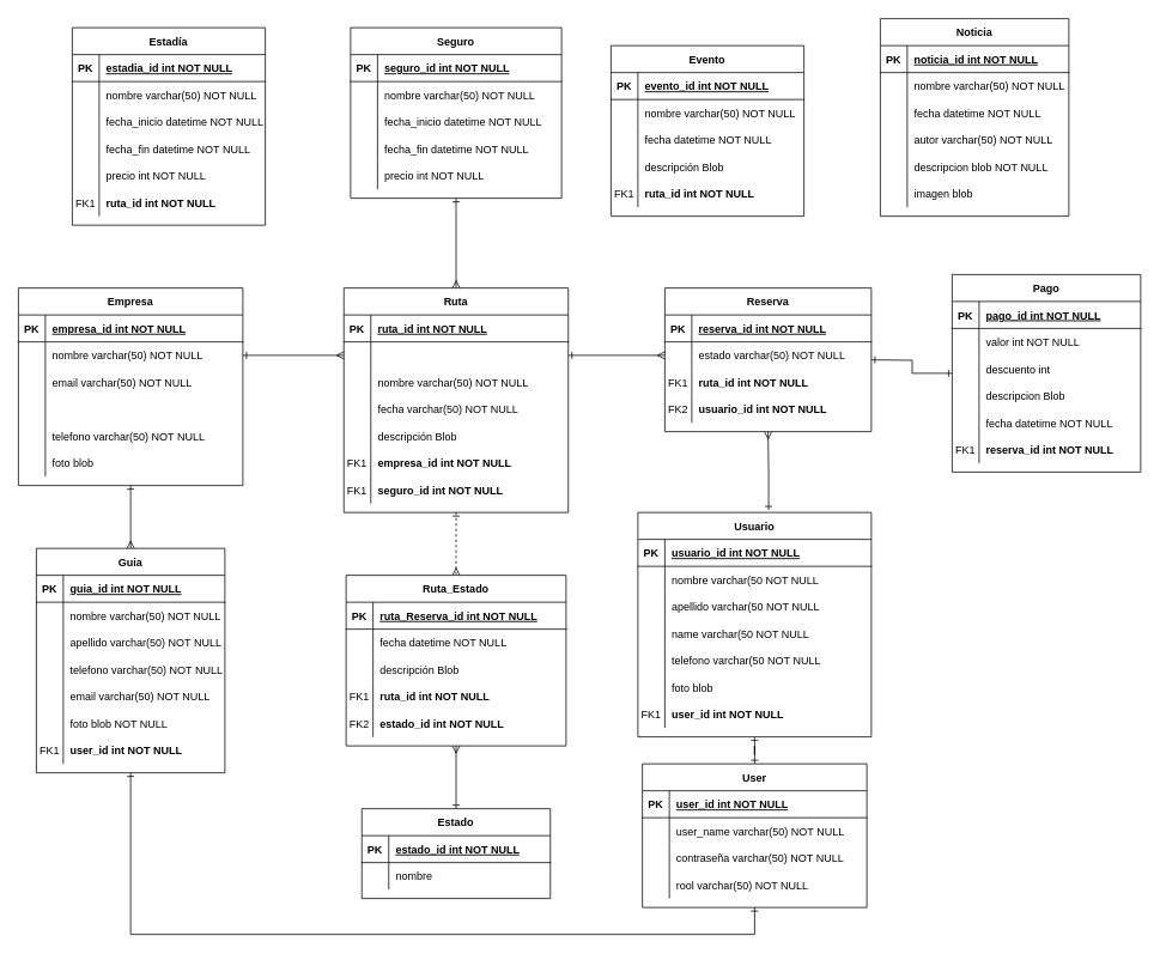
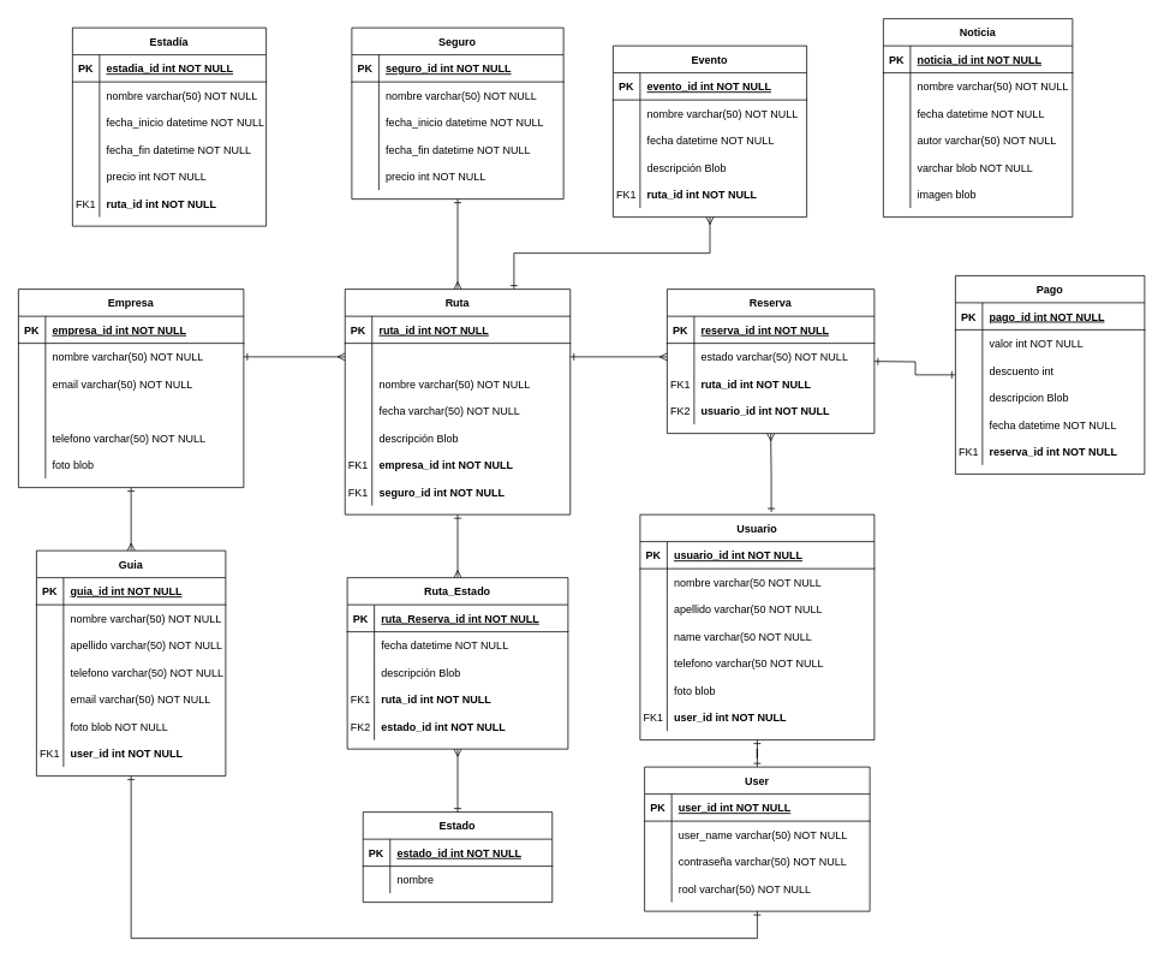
- <mxCell id="230" value="descripcion blob NOT NULL" style="shape=partialRectangle;connectable=0;fillColor=none;top=0;left=0;bottom=0;right=0;align=left;spacingLeft=6;overflow=hidden;" vertex="1" parent="228"><mxGeometry x="30" width="180" height="30" as="geometry"><mxRectangle width="180" height="30" as="alternateBounds" /></mxGeometry></mxCell>
+ <mxCell id="230" value="varchar blob NOT NULL" style="shape=partialRectangle;connectable=0;fillColor=none;top=0;left=0;bottom=0;right=0;align=left;spacingLeft=6;overflow=hidden;" vertex="1" parent="228"><mxGeometry x="30" width="180" height="30" as="geometry"><mxRectangle width="180" height="30" as="alternateBounds" /></mxGeometry></mxCell>
+ <mxCell id="3" style="edgeStyle=orthogonalEdgeStyle;rounded=0;orthogonalLoop=1;jettySize=auto;html=1;entryX=0.5;entryY=1;entryDx=0;entryDy=0;startArrow=ERone;startFill=0;endArrow=ERmany;endFill=0;exitX=0.75;exitY=0;exitDx=0;exitDy=0;" edge="1" parent="1" source="4" target="180"><mxGeometry relative="1" as="geometry" /></mxCell>
- <mxCell id="2" style="edgeStyle=orthogonalEdgeStyle;rounded=0;orthogonalLoop=1;jettySize=auto;html=1;startArrow=ERone;startFill=0;endArrow=ERmany;endFill=0;exitX=0.5;exitY=1;exitDx=0;exitDy=0;dashed=1;" edge="1" parent="1" source="4" target="52"><mxGeometry relative="1" as="geometry"><mxPoint x="505" y="540" as="sourcePoint" /></mxGeometry></mxCell>
+ <mxCell id="2" style="edgeStyle=orthogonalEdgeStyle;rounded=0;orthogonalLoop=1;jettySize=auto;html=1;startArrow=ERone;startFill=0;endArrow=ERmany;endFill=0;exitX=0.5;exitY=1;exitDx=0;exitDy=0;" edge="1" parent="1" source="4" target="52"><mxGeometry relative="1" as="geometry"><mxPoint x="505" y="540" as="sourcePoint" /></mxGeometry></mxCell>
